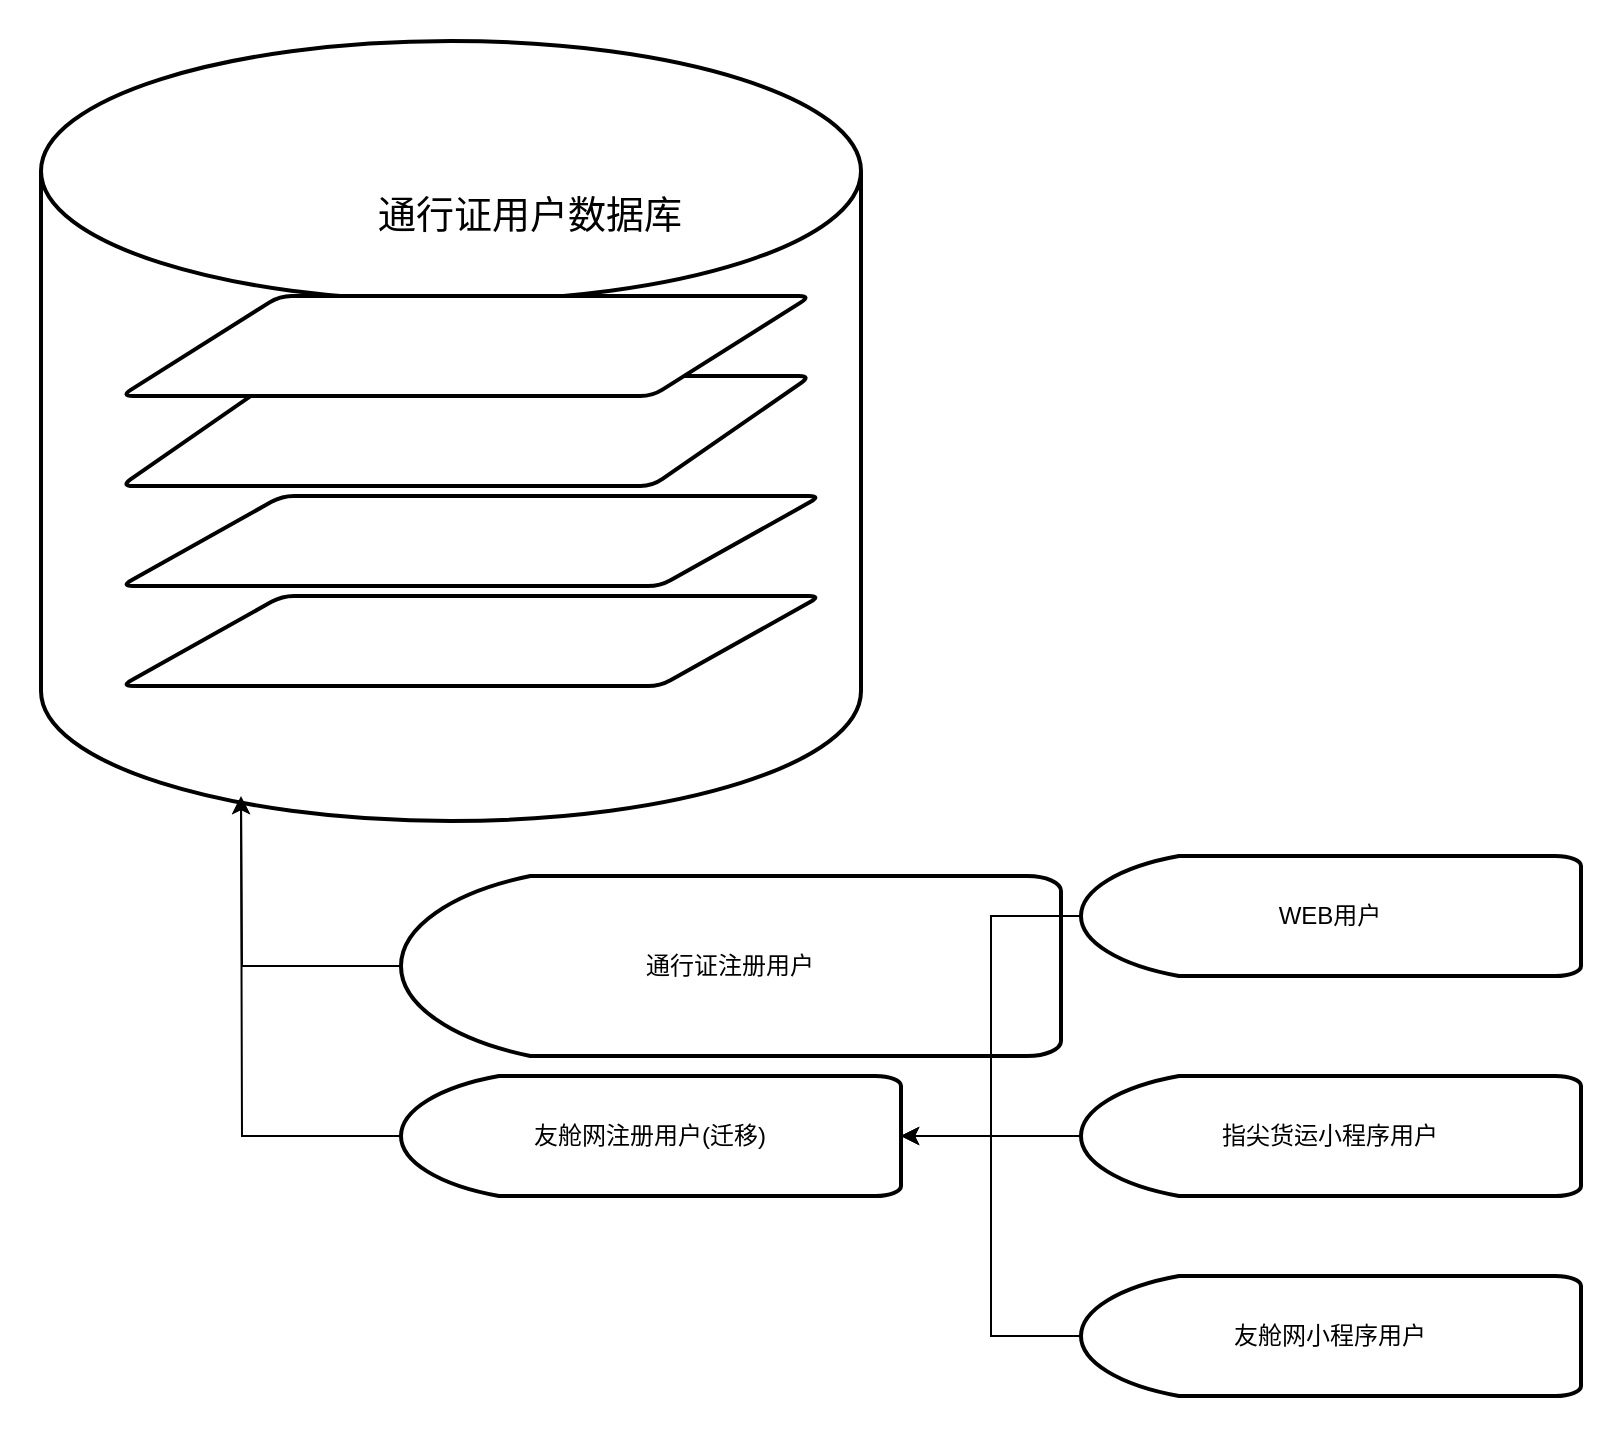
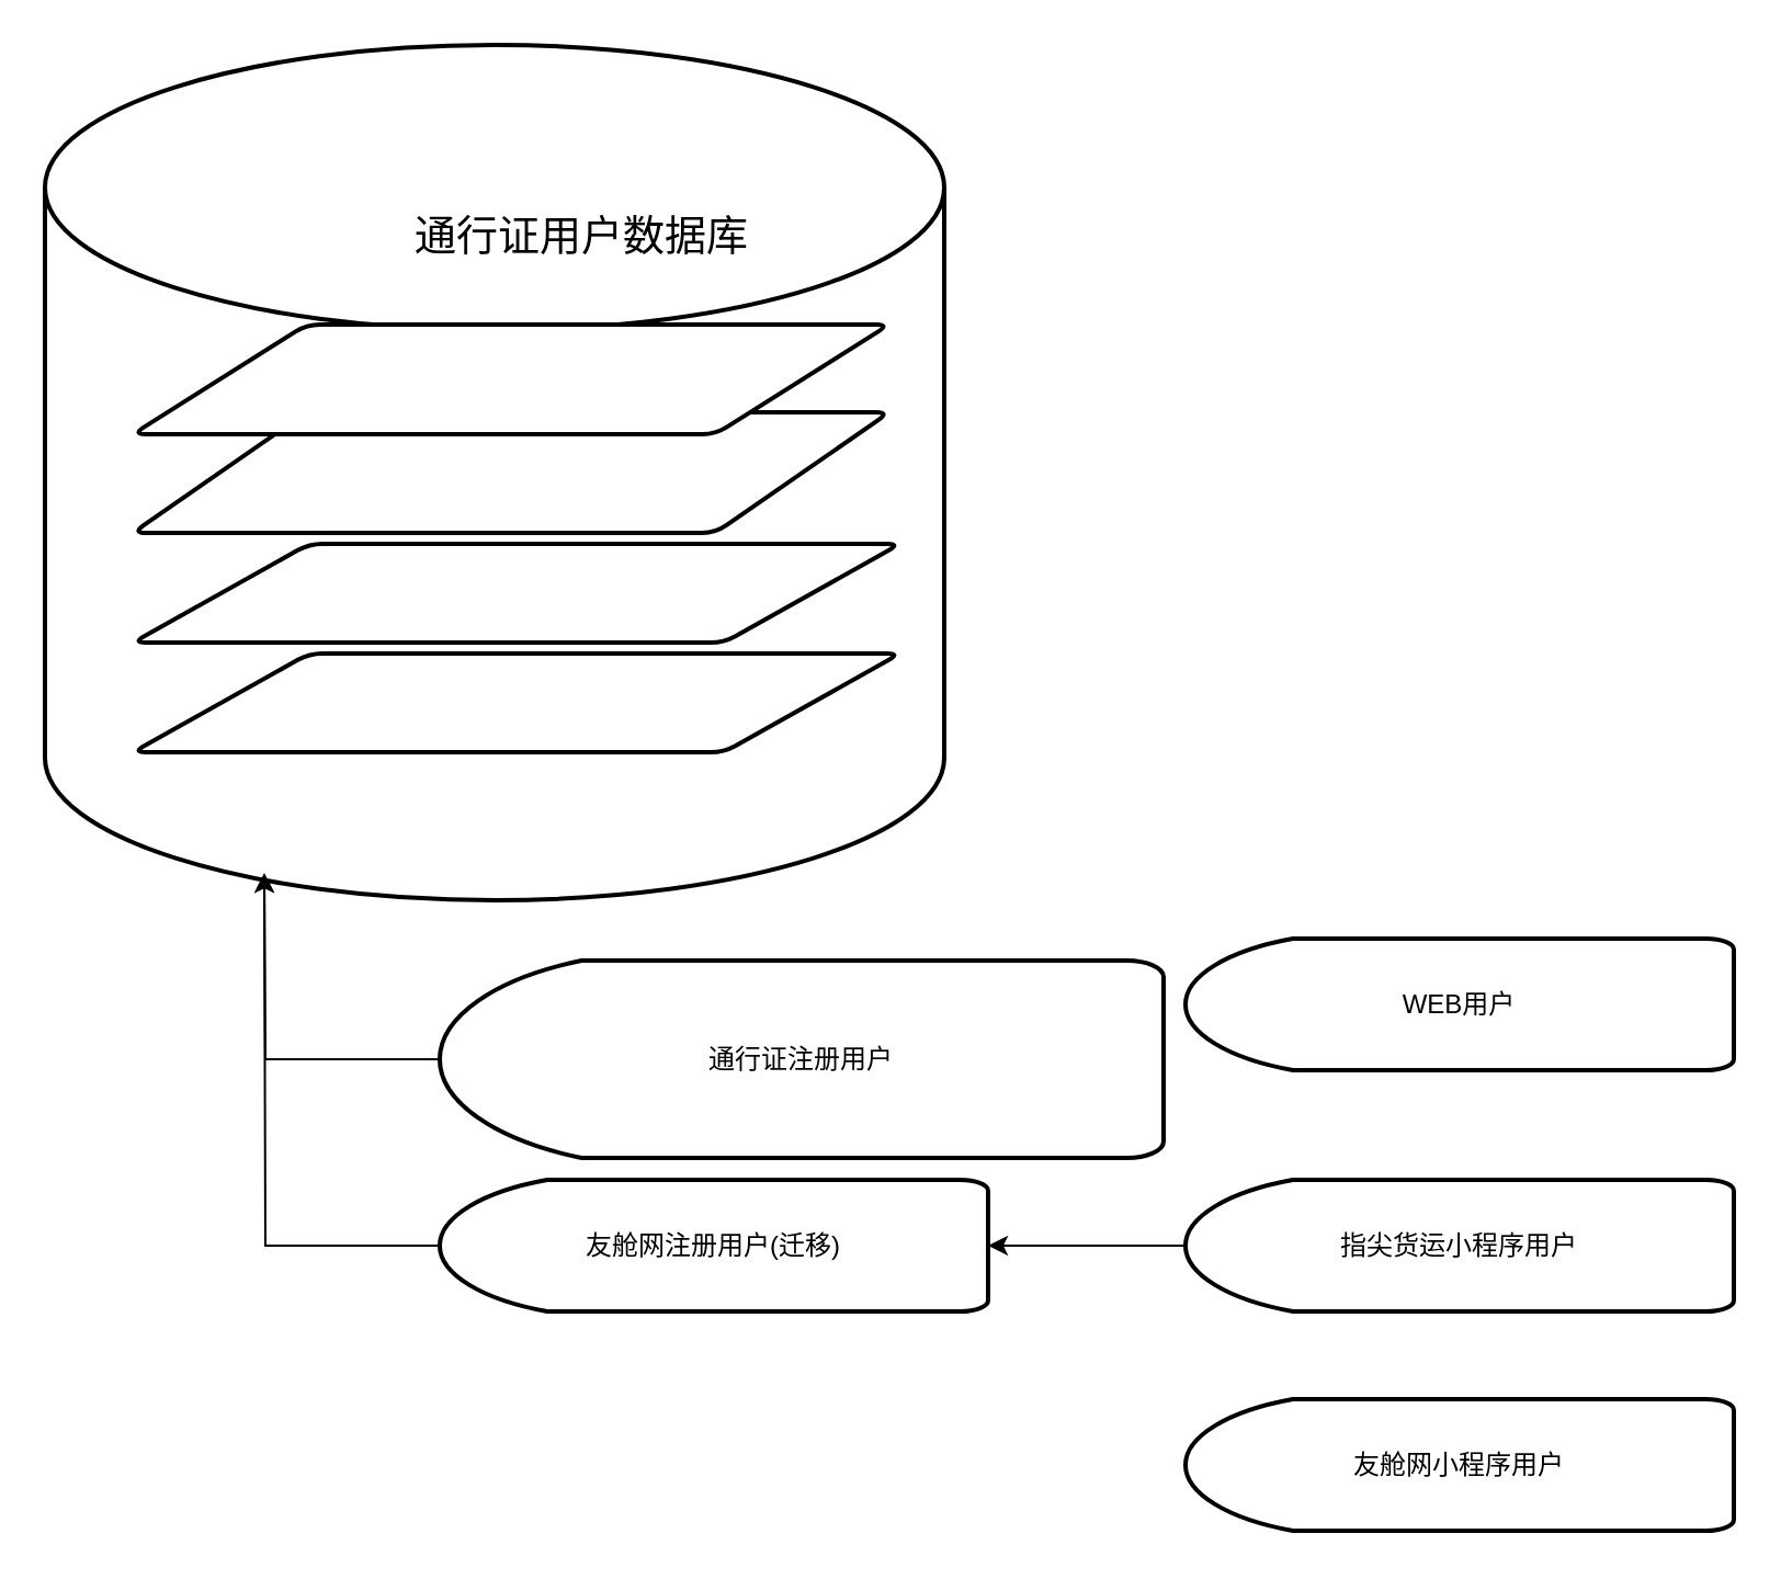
- <mxCell id="12" style="edgeStyle=orthogonalEdgeStyle;rounded=0;orthogonalLoop=1;jettySize=auto;html=1;entryX=0;entryY=0.5;entryDx=0;entryDy=0;entryPerimeter=0;" edge="1" parent="1" source="13" target="11"><mxGeometry relative="1" as="geometry" /></mxCell>
- <mxCell id="16" style="edgeStyle=orthogonalEdgeStyle;rounded=0;orthogonalLoop=1;jettySize=auto;html=1;entryX=0;entryY=0.5;entryDx=0;entryDy=0;entryPerimeter=0;" edge="1" parent="1" source="17" target="11"><mxGeometry relative="1" as="geometry" /></mxCell>
